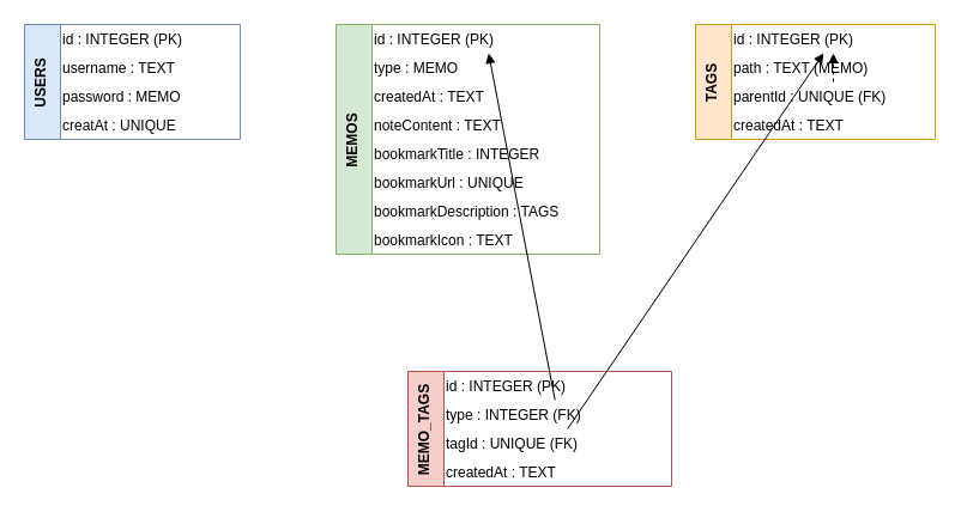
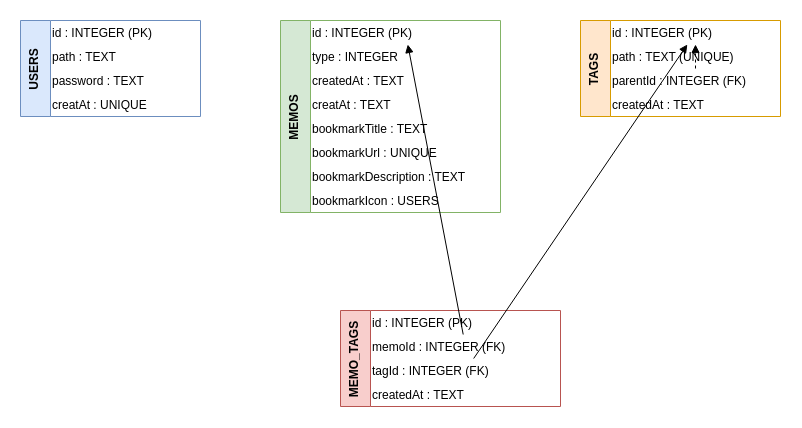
- <mxCell id="4" value="username : TEXT" style="text;align=left;verticalAlign=middle;" parent="2" vertex="1"><mxGeometry x="30" y="24" width="150" height="24" as="geometry" /></mxCell>
+ <mxCell id="4" value="path : TEXT" style="text;align=left;verticalAlign=middle;" parent="2" vertex="1"><mxGeometry x="30" y="24" width="150" height="24" as="geometry" /></mxCell>
- <mxCell id="9" value="type : MEMO" style="text;align=left;verticalAlign=middle;" parent="7" vertex="1"><mxGeometry x="30" y="24" width="190" height="24" as="geometry" /></mxCell>
+ <mxCell id="9" value="type : INTEGER" style="text;align=left;verticalAlign=middle;" parent="7" vertex="1"><mxGeometry x="30" y="24" width="190" height="24" as="geometry" /></mxCell>
- <mxCell id="18" value="path : TEXT (MEMO)" style="text;align=left;verticalAlign=middle;" parent="16" vertex="1"><mxGeometry x="30" y="24" width="170" height="24" as="geometry" /></mxCell>
+ <mxCell id="18" value="path : TEXT (UNIQUE)" style="text;align=left;verticalAlign=middle;" parent="16" vertex="1"><mxGeometry x="30" y="24" width="170" height="24" as="geometry" /></mxCell>
- <mxCell id="5" value="password : MEMO" style="text;align=left;verticalAlign=middle;" parent="2" vertex="1"><mxGeometry x="30" y="48" width="150" height="24" as="geometry" /></mxCell>
+ <mxCell id="5" value="password : TEXT" style="text;align=left;verticalAlign=middle;" parent="2" vertex="1"><mxGeometry x="30" y="48" width="150" height="24" as="geometry" /></mxCell>
- <mxCell id="19" value="parentId : UNIQUE (FK)" style="text;align=left;verticalAlign=middle;" parent="16" vertex="1"><mxGeometry x="30" y="48" width="170" height="24" as="geometry" /></mxCell>
+ <mxCell id="19" value="parentId : INTEGER (FK)" style="text;align=left;verticalAlign=middle;" parent="16" vertex="1"><mxGeometry x="30" y="48" width="170" height="24" as="geometry" /></mxCell>
- <mxCell id="11" value="noteContent : TEXT" style="text;align=left;verticalAlign=middle;" parent="7" vertex="1"><mxGeometry x="30" y="72" width="190" height="24" as="geometry" /></mxCell>
+ <mxCell id="11" value="creatAt : TEXT" style="text;align=left;verticalAlign=middle;" parent="7" vertex="1"><mxGeometry x="30" y="72" width="190" height="24" as="geometry" /></mxCell>
- <mxCell id="12" value="bookmarkTitle : INTEGER" style="text;align=left;verticalAlign=middle;" parent="7" vertex="1"><mxGeometry x="30" y="96" width="190" height="24" as="geometry" /></mxCell>
+ <mxCell id="12" value="bookmarkTitle : TEXT" style="text;align=left;verticalAlign=middle;" parent="7" vertex="1"><mxGeometry x="30" y="96" width="190" height="24" as="geometry" /></mxCell>
- <mxCell id="14" value="bookmarkDescription : TAGS" style="text;align=left;verticalAlign=middle;" parent="7" vertex="1"><mxGeometry x="30" y="144" width="190" height="24" as="geometry" /></mxCell>
+ <mxCell id="14" value="bookmarkDescription : TEXT" style="text;align=left;verticalAlign=middle;" parent="7" vertex="1"><mxGeometry x="30" y="144" width="190" height="24" as="geometry" /></mxCell>
- <mxCell id="15" value="bookmarkIcon : TEXT" style="text;align=left;verticalAlign=middle;" parent="7" vertex="1"><mxGeometry x="30" y="168" width="190" height="24" as="geometry" /></mxCell>
+ <mxCell id="15" value="bookmarkIcon : USERS" style="text;align=left;verticalAlign=middle;" parent="7" vertex="1"><mxGeometry x="30" y="168" width="190" height="24" as="geometry" /></mxCell>
- <mxCell id="23" value="type : INTEGER (FK)" style="text;align=left;verticalAlign=middle;" parent="21" vertex="1"><mxGeometry x="30" y="24" width="190" height="24" as="geometry" /></mxCell>
+ <mxCell id="23" value="memoId : INTEGER (FK)" style="text;align=left;verticalAlign=middle;" parent="21" vertex="1"><mxGeometry x="30" y="24" width="190" height="24" as="geometry" /></mxCell>
- <mxCell id="24" value="tagId : UNIQUE (FK)" style="text;align=left;verticalAlign=middle;" parent="21" vertex="1"><mxGeometry x="30" y="48" width="190" height="24" as="geometry" /></mxCell>
+ <mxCell id="24" value="tagId : INTEGER (FK)" style="text;align=left;verticalAlign=middle;" parent="21" vertex="1"><mxGeometry x="30" y="48" width="190" height="24" as="geometry" /></mxCell>
